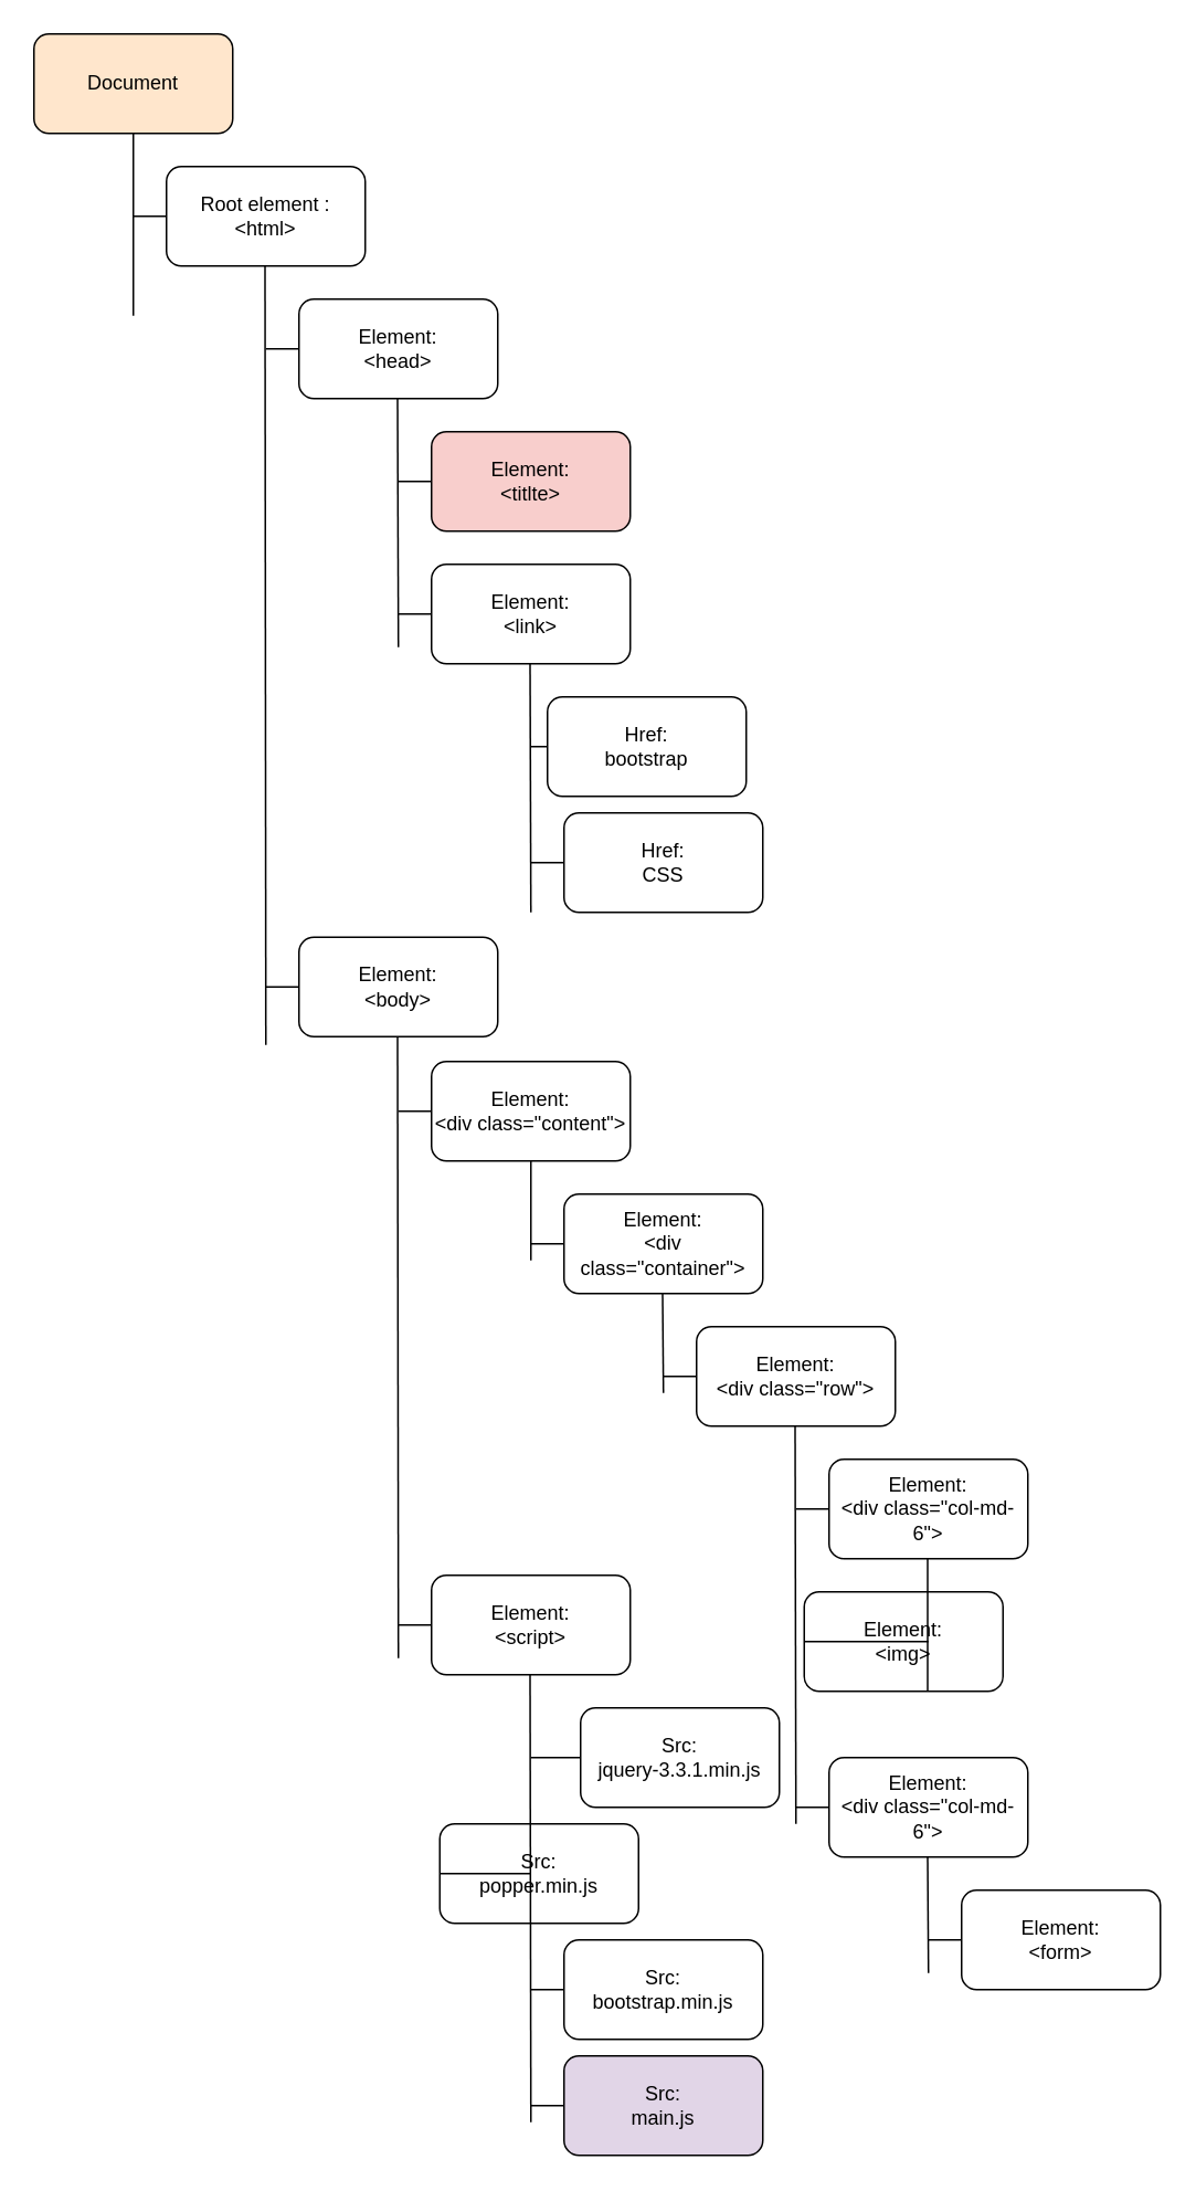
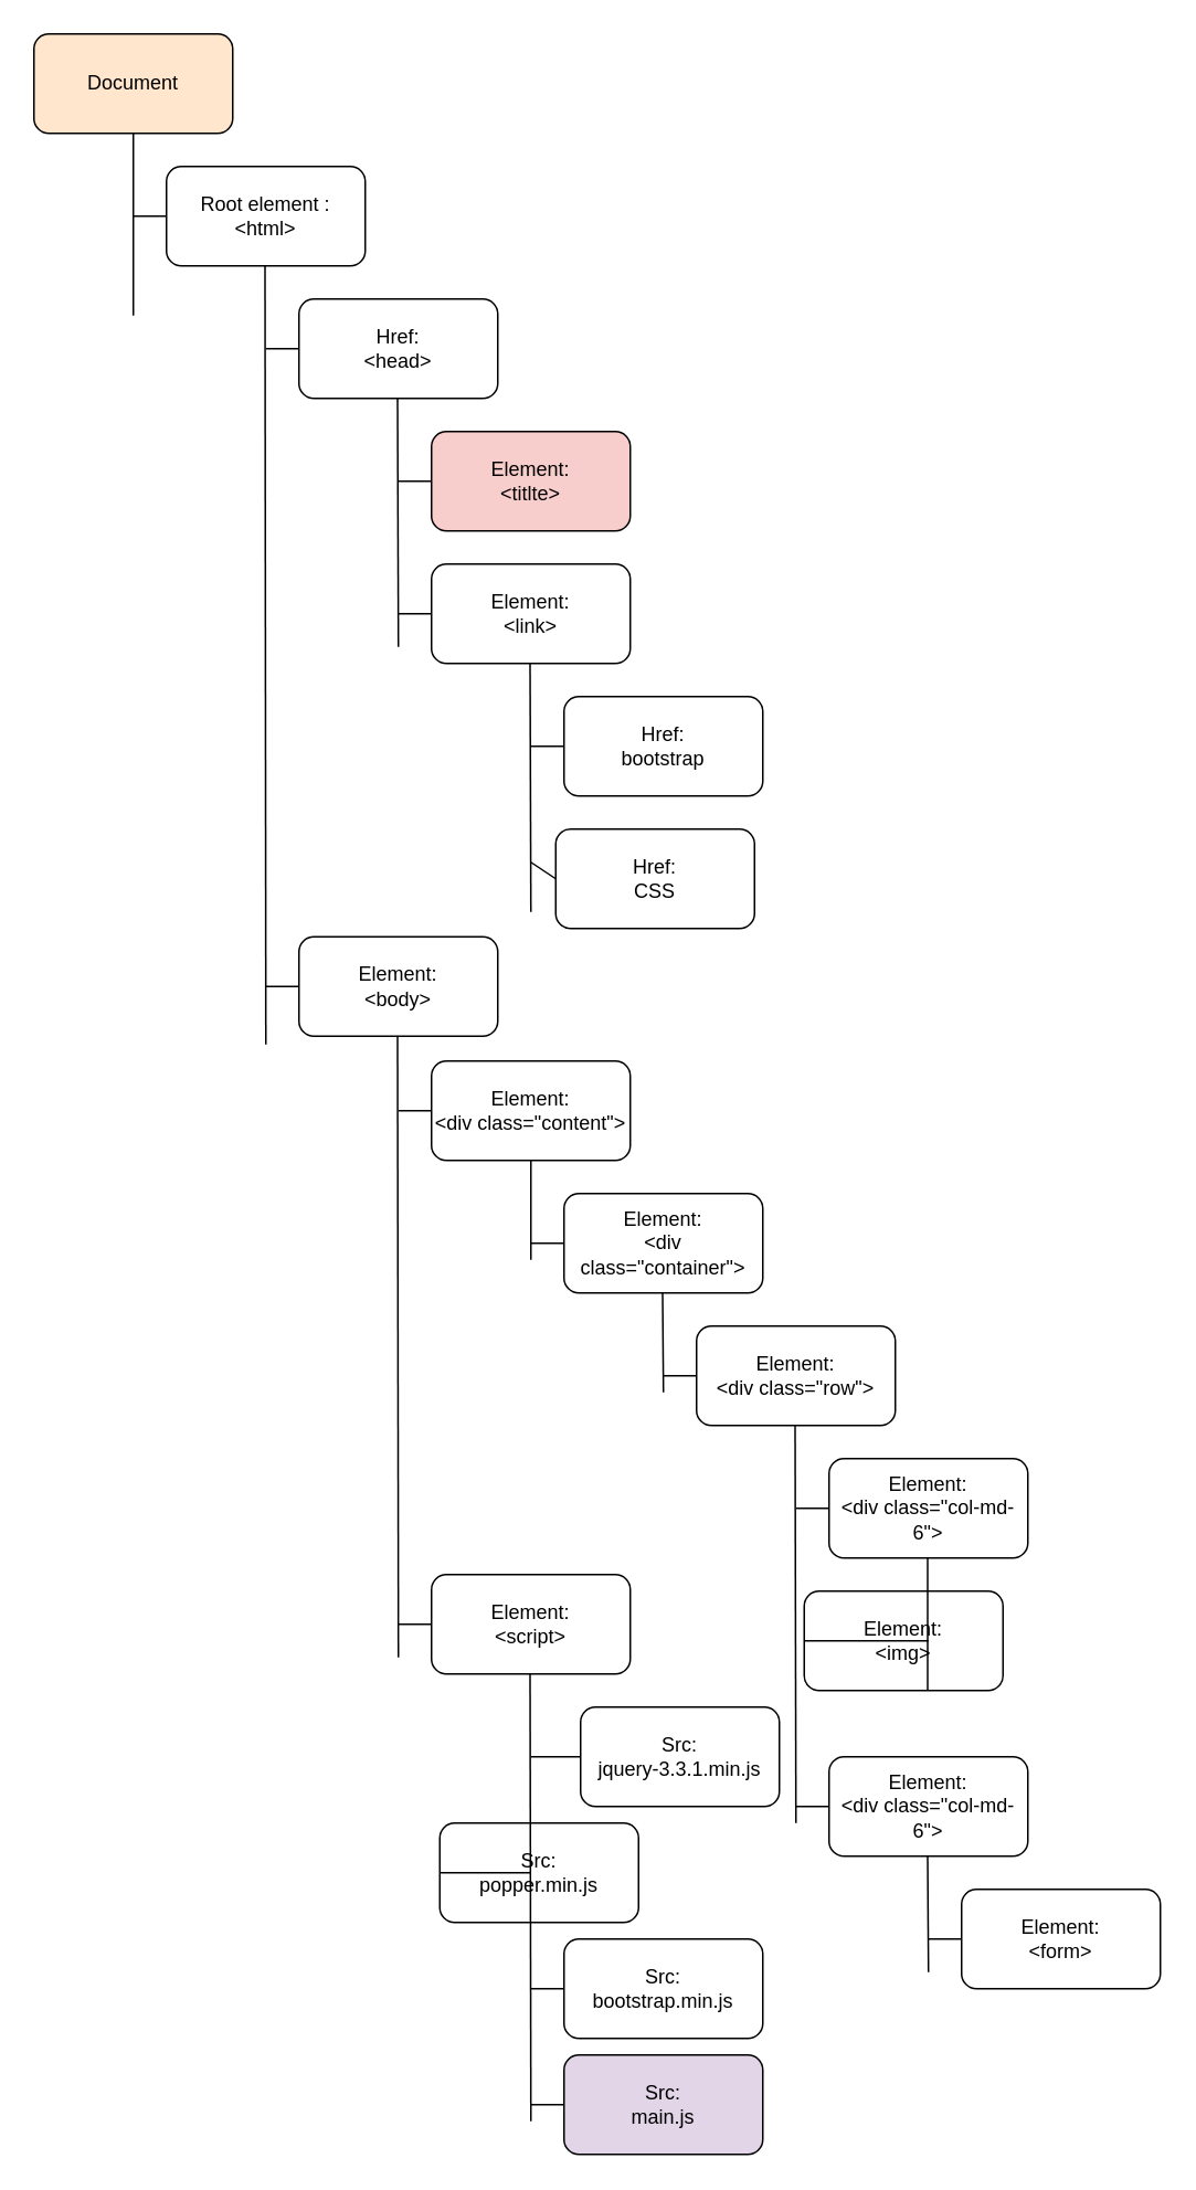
- <mxCell id="5" value="Element:&lt;br&gt;&amp;lt;head&amp;gt;" style="rounded=1;whiteSpace=wrap;html=1;" parent="1" vertex="1"><mxGeometry x="180" y="180" width="120" height="60" as="geometry" /></mxCell>
+ <mxCell id="5" value="Href:&lt;br&gt;&amp;lt;head&amp;gt;" style="rounded=1;whiteSpace=wrap;html=1;" parent="1" vertex="1"><mxGeometry x="180" y="180" width="120" height="60" as="geometry" /></mxCell>
- <mxCell id="9" value="Href:&lt;br&gt;bootstrap" style="rounded=1;whiteSpace=wrap;html=1;" parent="1" vertex="1"><mxGeometry x="330" y="420" width="120" height="60" as="geometry" /></mxCell>
+ <mxCell id="9" value="Href:&lt;br&gt;bootstrap" style="rounded=1;whiteSpace=wrap;html=1;" parent="1" vertex="1"><mxGeometry x="340" y="420" width="120" height="60" as="geometry" /></mxCell>
- <mxCell id="10" value="Href:&lt;br&gt;CSS" style="rounded=1;whiteSpace=wrap;html=1;" parent="1" vertex="1"><mxGeometry x="340" y="490" width="120" height="60" as="geometry" /></mxCell>
+ <mxCell id="10" value="Href:&lt;br&gt;CSS" style="rounded=1;whiteSpace=wrap;html=1;" parent="1" vertex="1"><mxGeometry x="335" y="500" width="120" height="60" as="geometry" /></mxCell>
